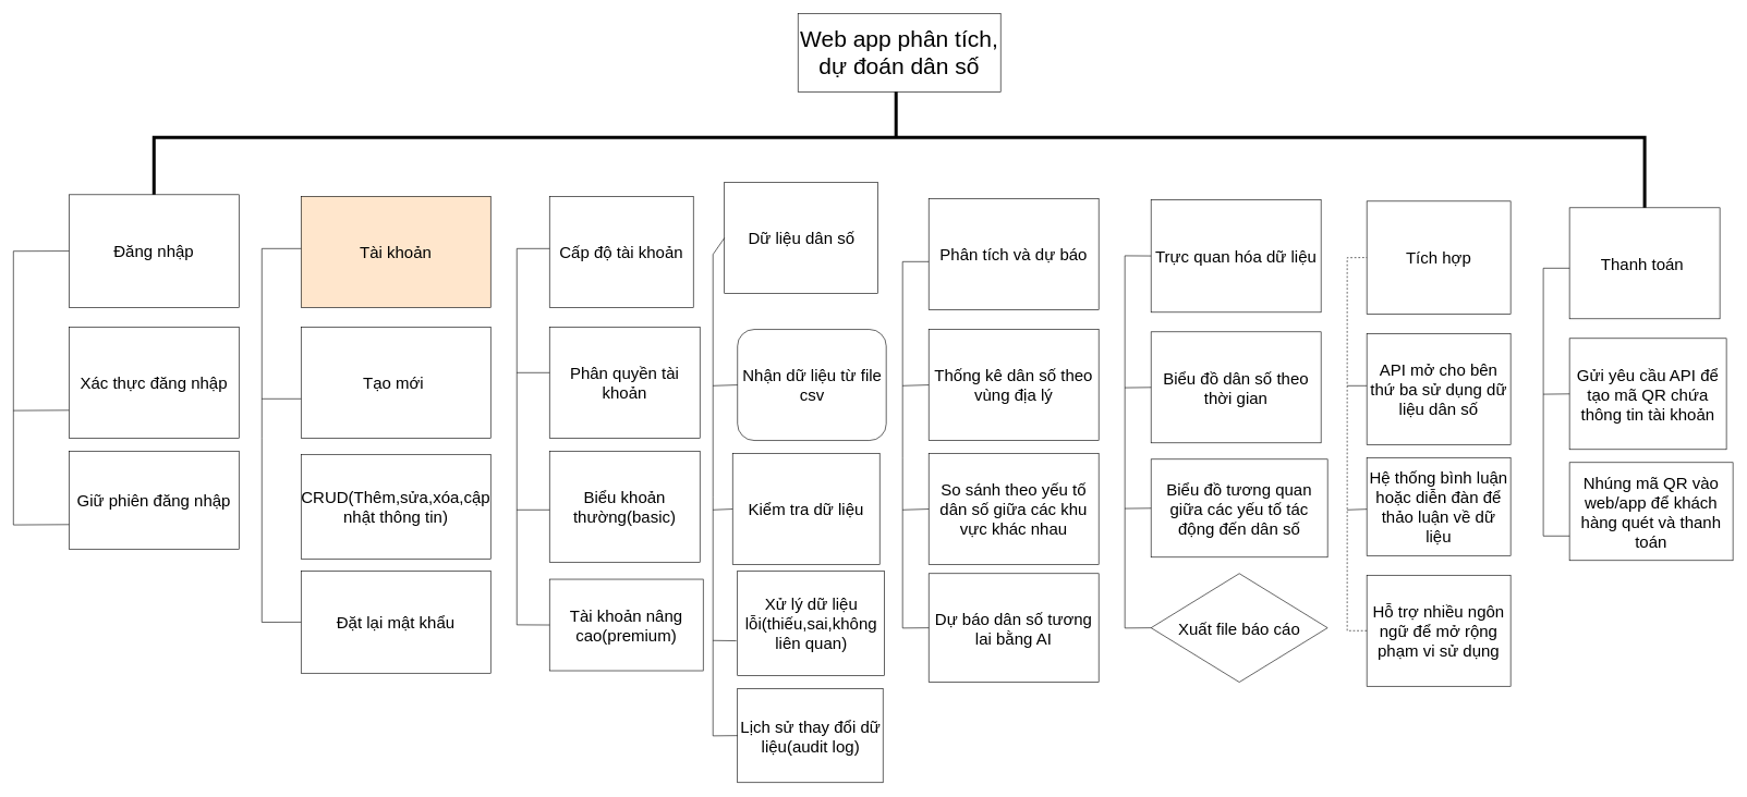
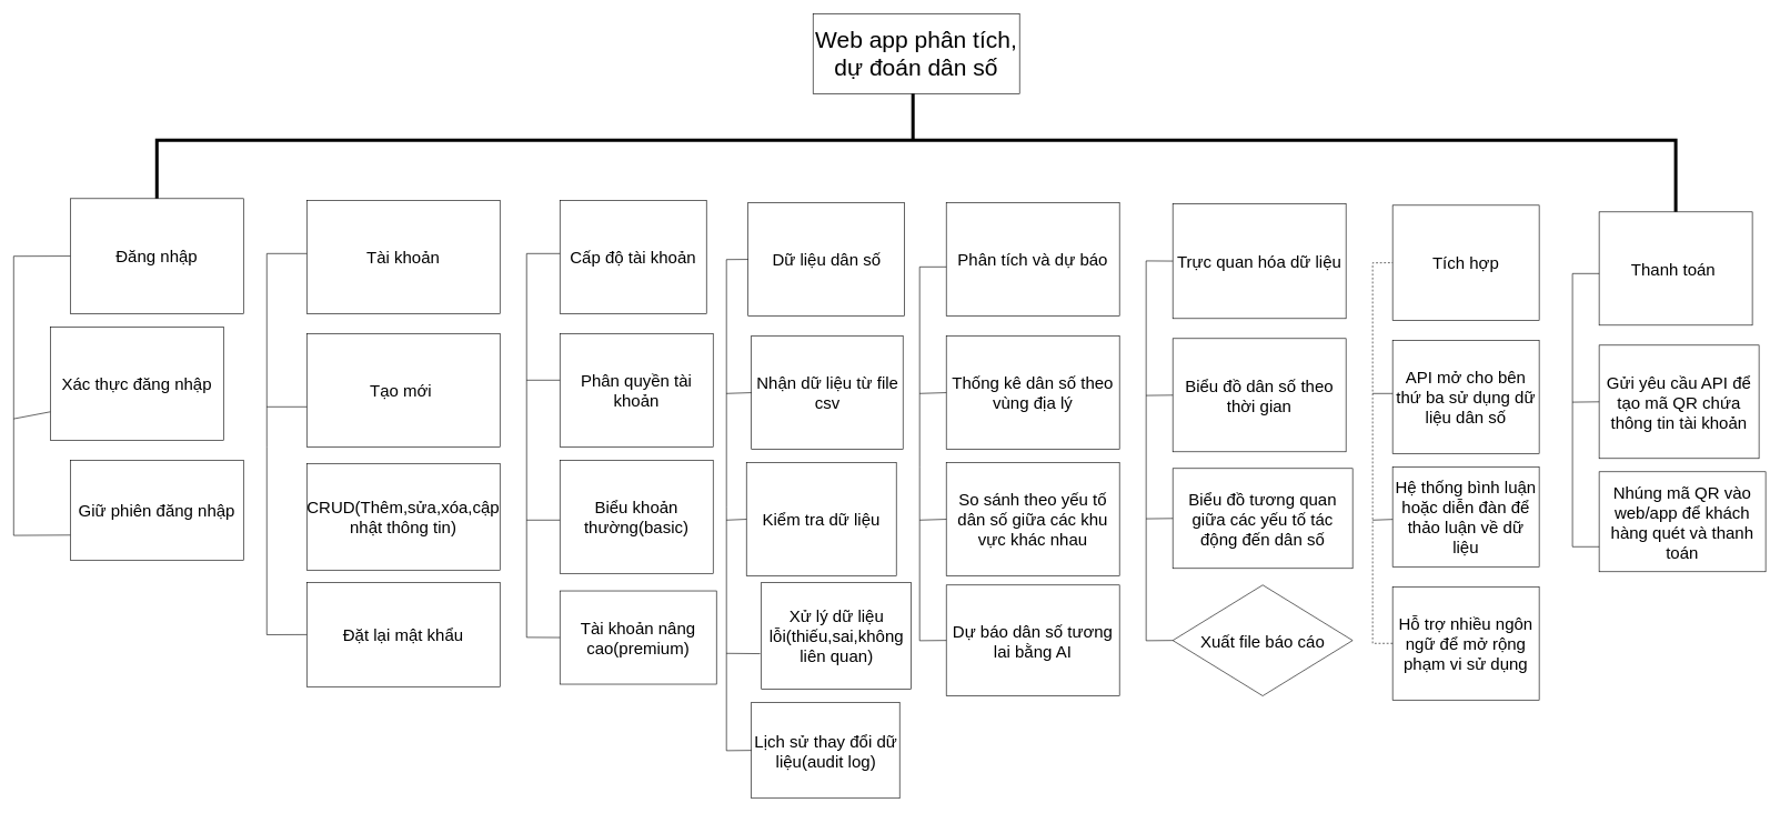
- <mxCell id="11" value="Dữ liệu dân số" style="rounded=0;whiteSpace=wrap;html=1;fontSize=25;" vertex="1" parent="1"><mxGeometry x="1107.5" y="278.75" width="235" height="170" as="geometry" /></mxCell>
+ <mxCell id="11" value="Dữ liệu dân số" style="rounded=0;whiteSpace=wrap;html=1;fontSize=25;" vertex="1" parent="1"><mxGeometry x="1122.5" y="303.75" width="235" height="170" as="geometry" /></mxCell>
- <mxCell id="6" value="&lt;font&gt;Tài khoản&lt;/font&gt;" style="rounded=0;whiteSpace=wrap;html=1;fontSize=25;fillColor=#ffe6cc;" vertex="1" parent="1"><mxGeometry x="460" y="300" width="290" height="170" as="geometry" /></mxCell>
+ <mxCell id="6" value="&lt;font&gt;Tài khoản&lt;/font&gt;" style="rounded=0;whiteSpace=wrap;html=1;fontSize=25;" vertex="1" parent="1"><mxGeometry x="460" y="300" width="290" height="170" as="geometry" /></mxCell>
- <mxCell id="4" value="&lt;font&gt;Xác thực đăng nhập&lt;/font&gt;" style="rounded=0;whiteSpace=wrap;html=1;fontSize=25;" vertex="1" parent="1"><mxGeometry x="105" y="500" width="260" height="170" as="geometry" /></mxCell>
+ <mxCell id="4" value="&lt;font&gt;Xác thực đăng nhập&lt;/font&gt;" style="rounded=0;whiteSpace=wrap;html=1;fontSize=25;" vertex="1" parent="1"><mxGeometry x="75" y="490" width="260" height="170" as="geometry" /></mxCell>
- <mxCell id="13" value="Nhận dữ liệu từ file csv" style="whiteSpace=wrap;html=1;fontSize=25;rounded=1;" vertex="1" parent="1"><mxGeometry x="1127.5" y="503.75" width="227.5" height="170" as="geometry" /></mxCell>
+ <mxCell id="13" value="Nhận dữ liệu từ file csv" style="rounded=0;whiteSpace=wrap;html=1;fontSize=25;" vertex="1" parent="1"><mxGeometry x="1127.5" y="503.75" width="227.5" height="170" as="geometry" /></mxCell>
- <mxCell id="15" value="Xử lý dữ liệu lỗi(thiếu,sai,không liên quan)" style="rounded=0;whiteSpace=wrap;html=1;fontSize=25;" vertex="1" parent="1"><mxGeometry x="1127.5" y="873.75" width="225" height="160" as="geometry" /></mxCell>
+ <mxCell id="15" value="Xử lý dữ liệu lỗi(thiếu,sai,không liên quan)" style="rounded=0;whiteSpace=wrap;html=1;fontSize=25;" vertex="1" parent="1"><mxGeometry x="1142.5" y="873.75" width="225" height="160" as="geometry" /></mxCell>
